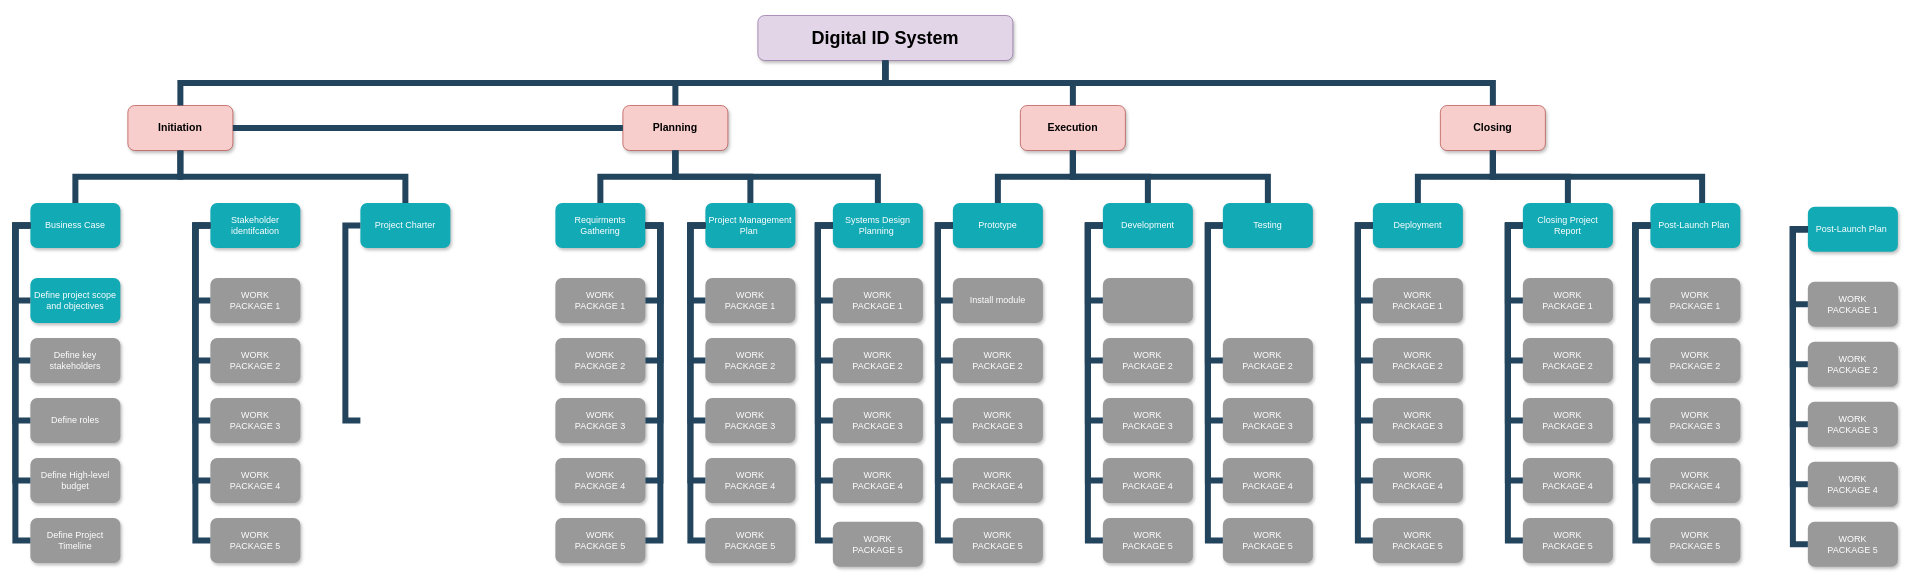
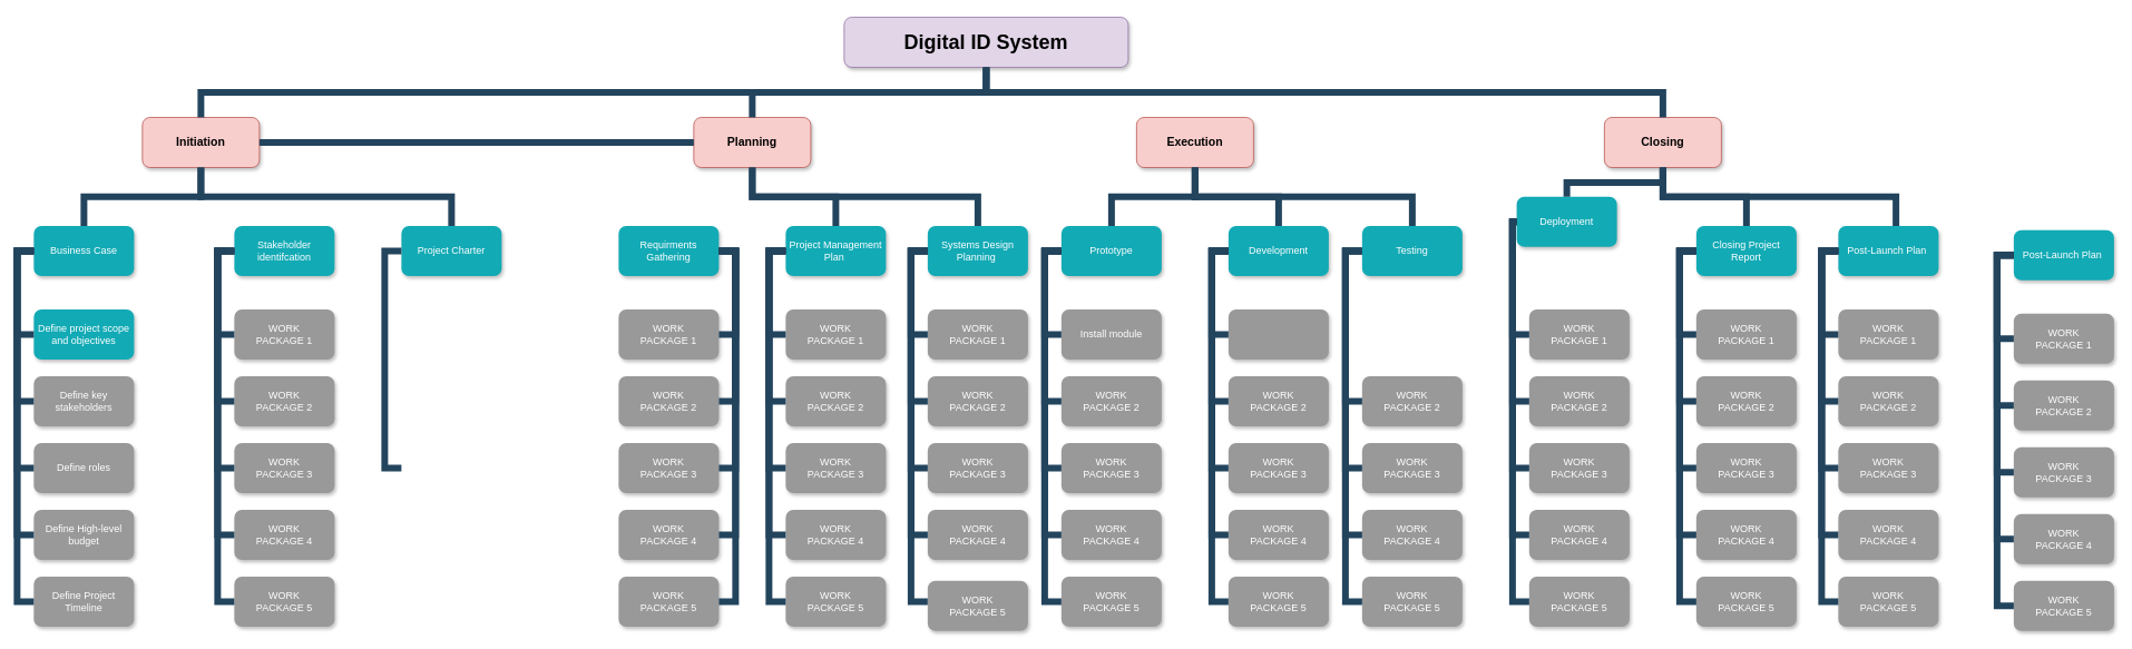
- <mxCell id="105" value="" style="edgeStyle=elbowEdgeStyle;elbow=vertical;rounded=0;fontColor=#000000;endArrow=none;endFill=0;strokeWidth=8;strokeColor=#23445D;" parent="1" source="2" target="5" edge="1"><mxGeometry width="100" height="100" relative="1" as="geometry"><mxPoint x="570" y="130" as="sourcePoint" /><mxPoint x="670" y="30" as="targetPoint" /></mxGeometry></mxCell>
- <mxCell id="43" value="" style="edgeStyle=elbowEdgeStyle;elbow=vertical;rounded=0;fontColor=#000000;endArrow=none;endFill=0;strokeWidth=8;strokeColor=#23445D;" parent="1" source="4" target="19" edge="1"><mxGeometry width="100" height="100" relative="1" as="geometry"><mxPoint x="540" y="210" as="sourcePoint" /><mxPoint x="440" y="280" as="targetPoint" /></mxGeometry></mxCell>
- <mxCell id="77" value="Deployment" style="whiteSpace=wrap;rounded=1;fillColor=#12AAB5;strokeColor=none;shadow=1;fontColor=#FFFFFF;" parent="1" vertex="1"><mxGeometry x="1830" y="270" width="120" height="60" as="geometry" /></mxCell>
+ <mxCell id="77" value="Deployment" style="whiteSpace=wrap;rounded=1;fillColor=#12AAB5;strokeColor=none;shadow=1;fontColor=#FFFFFF;" parent="1" vertex="1"><mxGeometry x="1815" y="235" width="120" height="60" as="geometry" /></mxCell>
